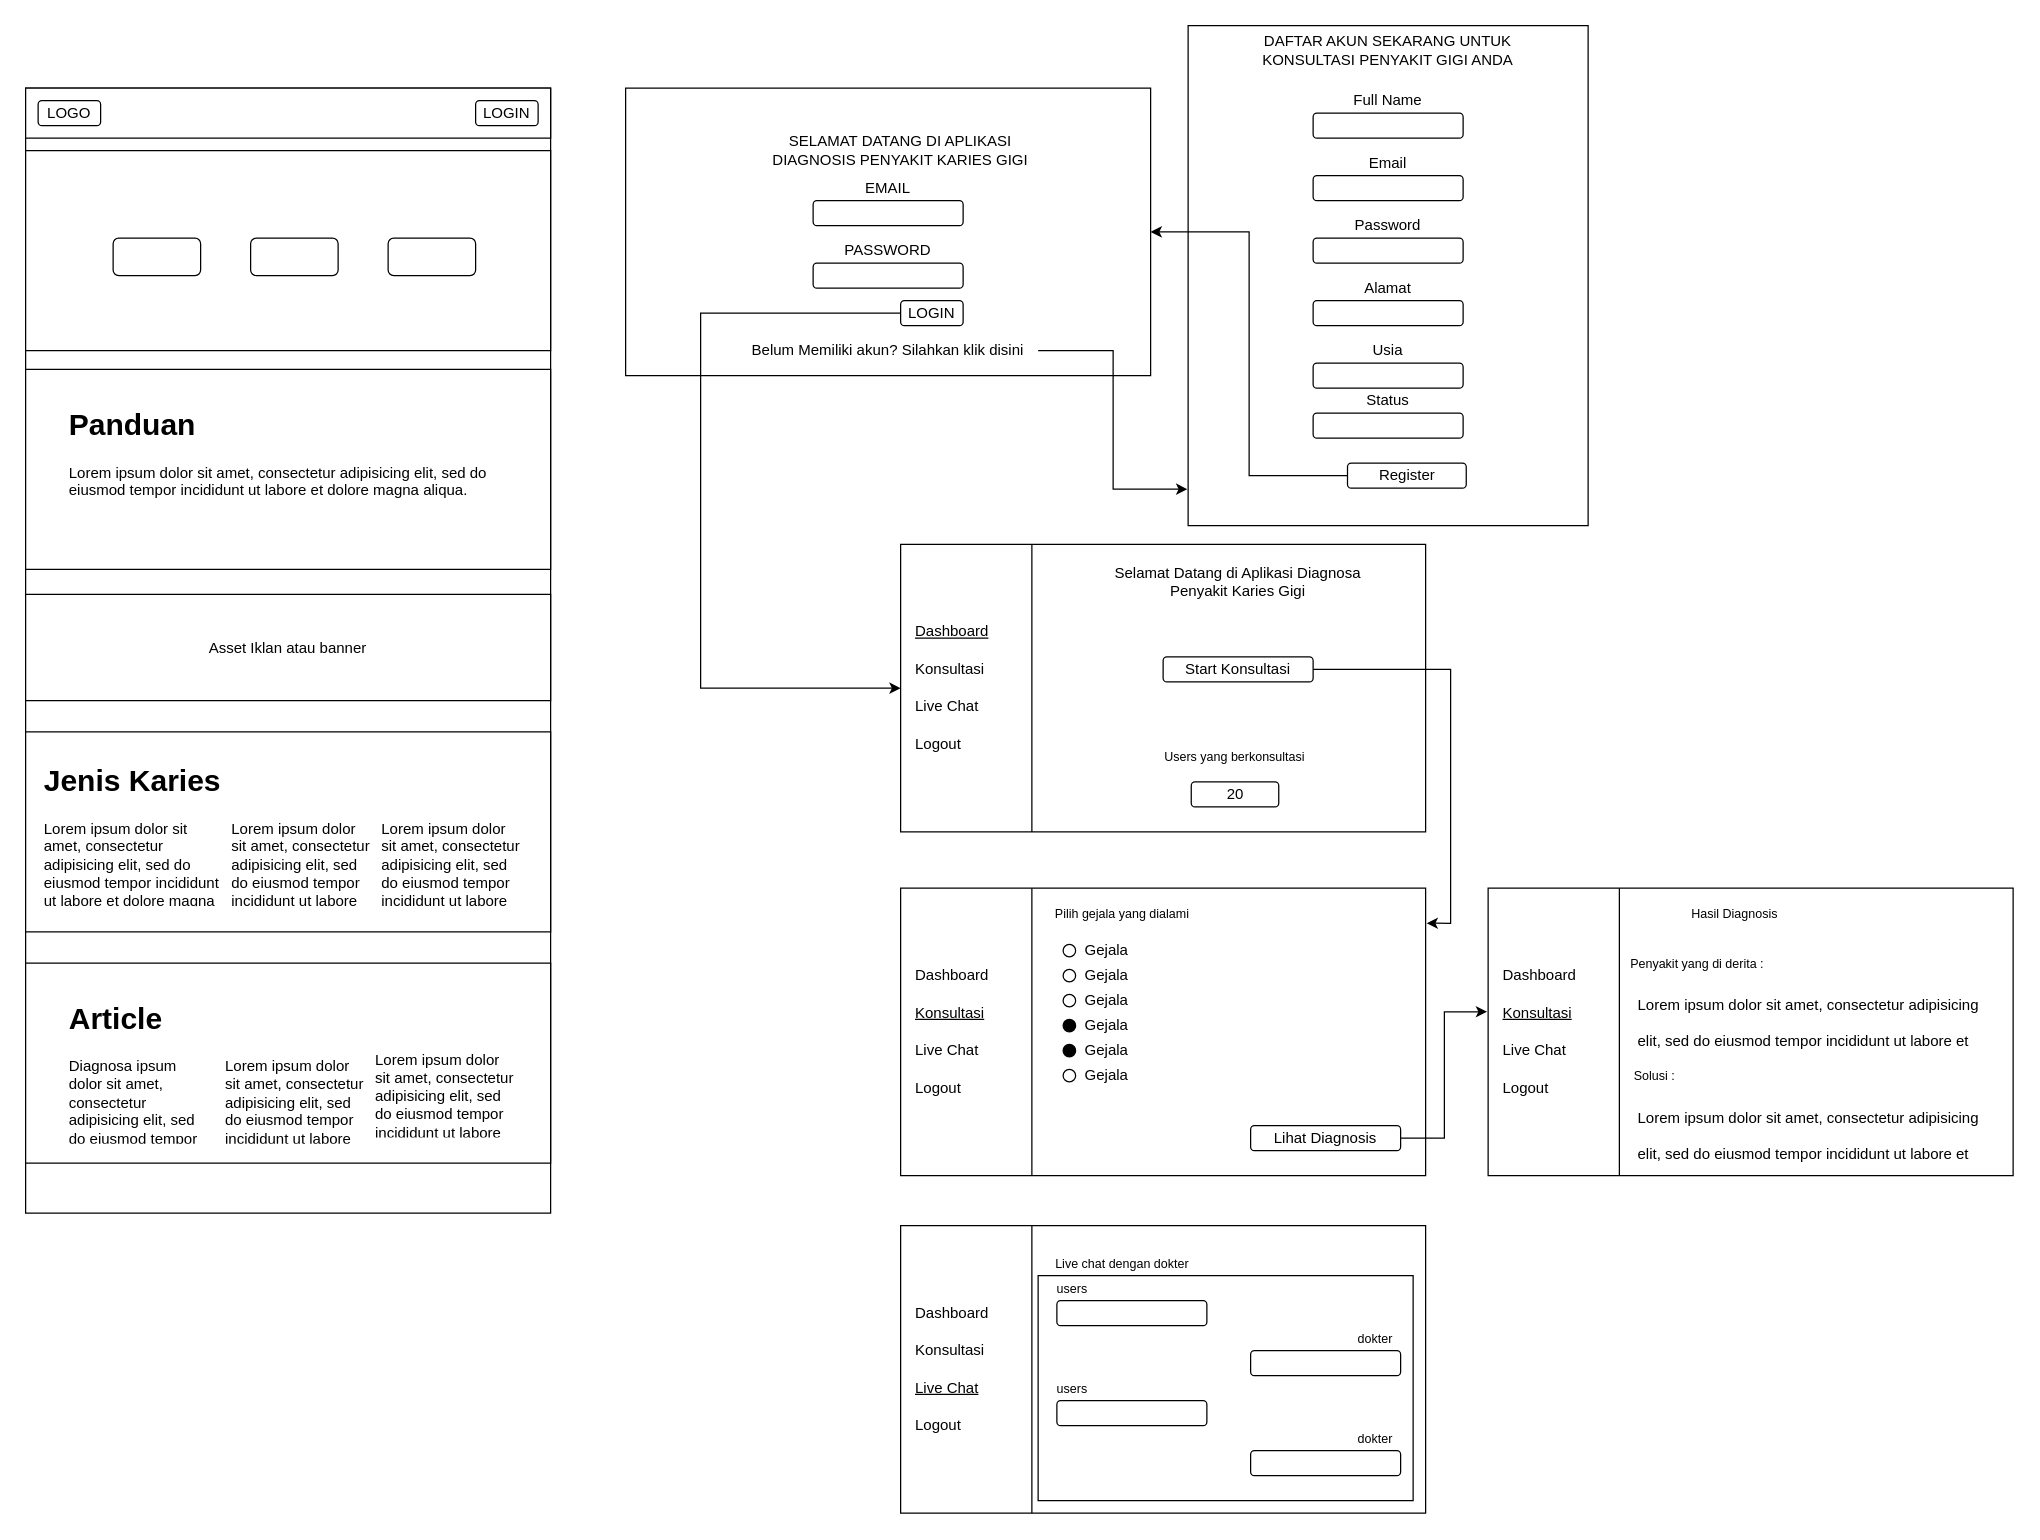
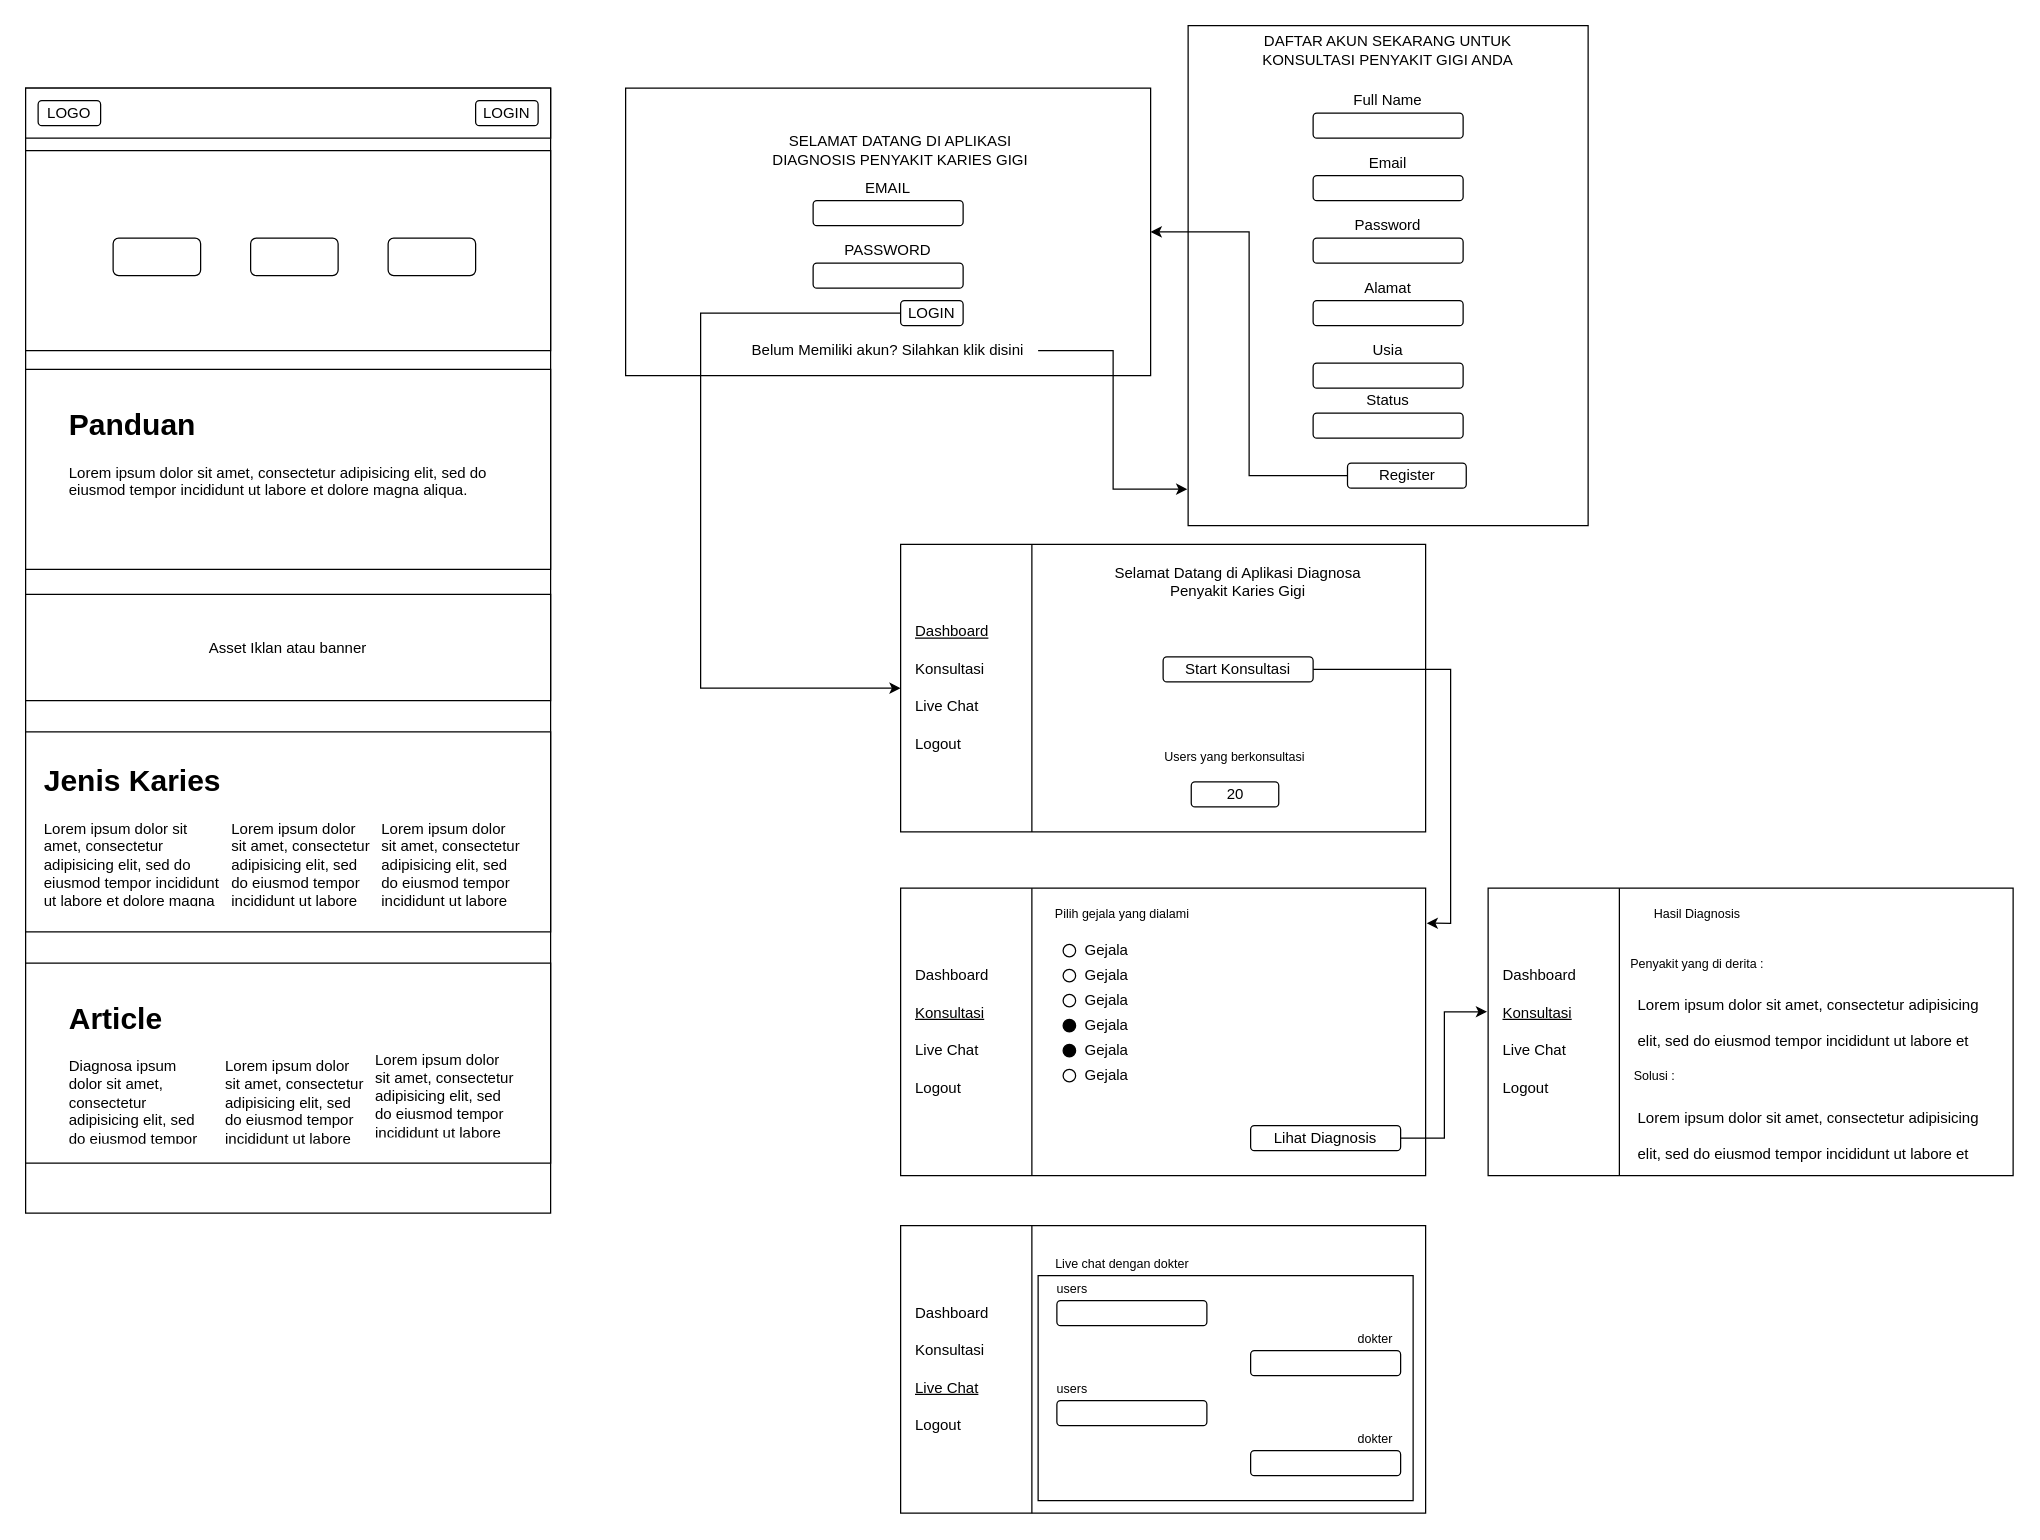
- <mxCell id="57" value="&lt;font style=&quot;font-size: 10px&quot;&gt;Hasil Diagnosis&lt;/font&gt;" style="text;html=1;strokeColor=none;fillColor=none;align=center;verticalAlign=middle;whiteSpace=wrap;rounded=0;" parent="50" vertex="1"><mxGeometry x="140" y="10" width="115" height="20" as="geometry" /></mxCell>
+ <mxCell id="57" value="&lt;font style=&quot;font-size: 10px&quot;&gt;Hasil Diagnosis&lt;/font&gt;" style="text;html=1;strokeColor=none;fillColor=none;align=center;verticalAlign=middle;whiteSpace=wrap;rounded=0;" parent="50" vertex="1"><mxGeometry x="110" y="10" width="115" height="20" as="geometry" /></mxCell>
